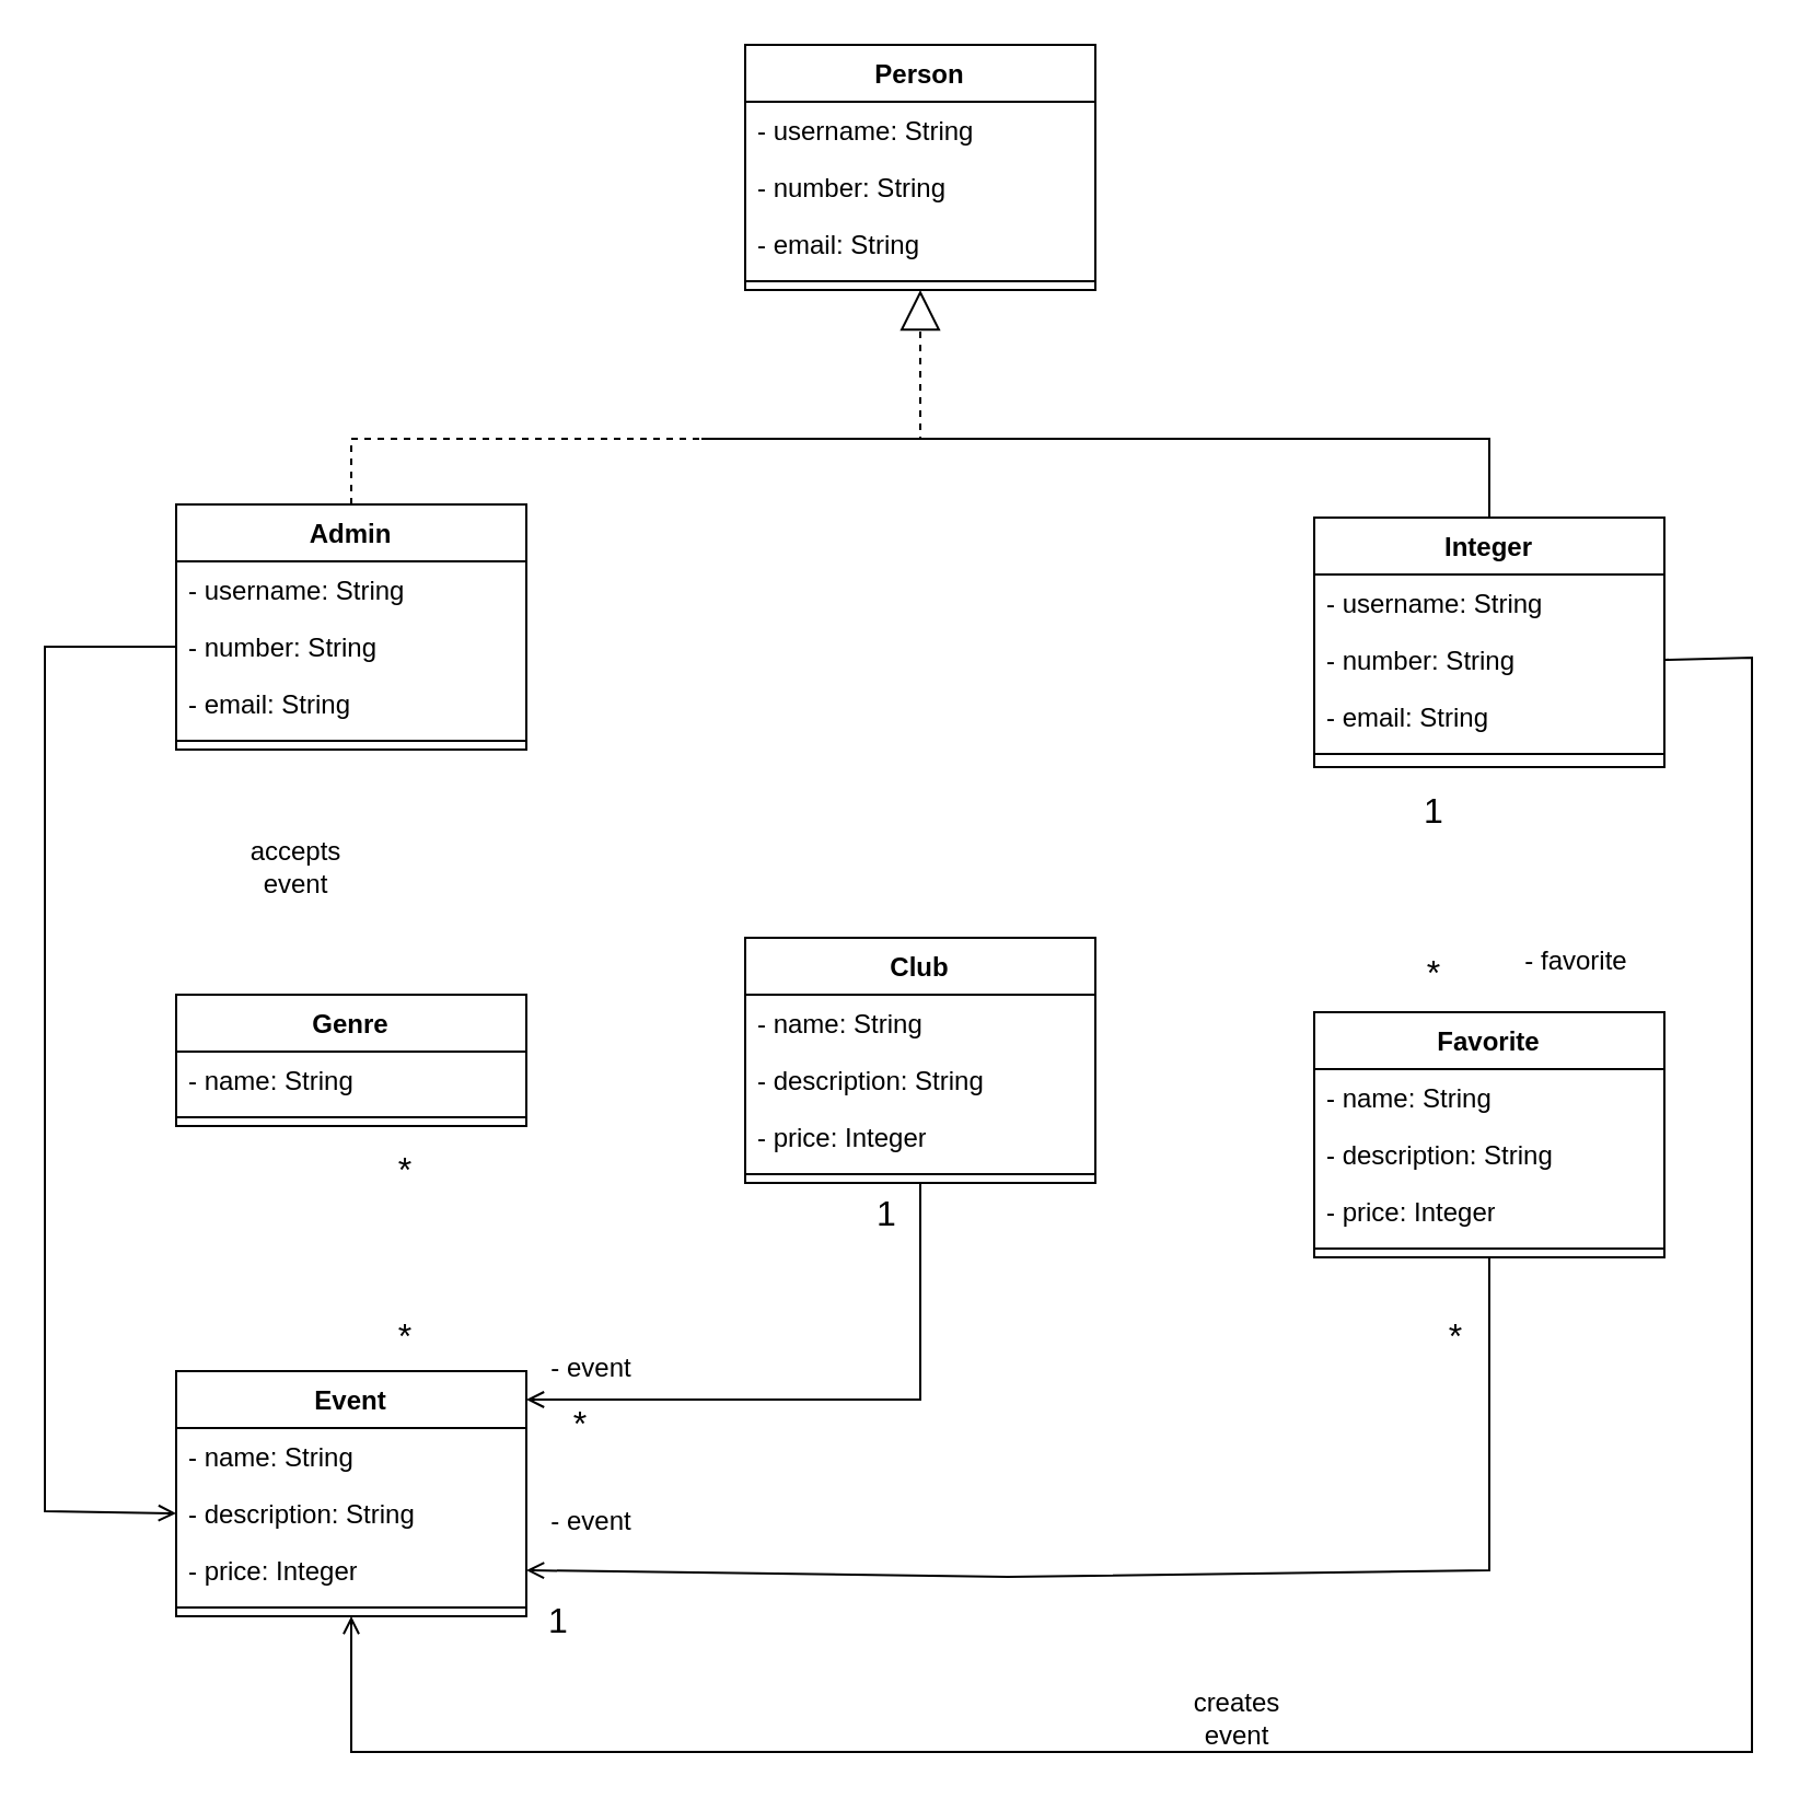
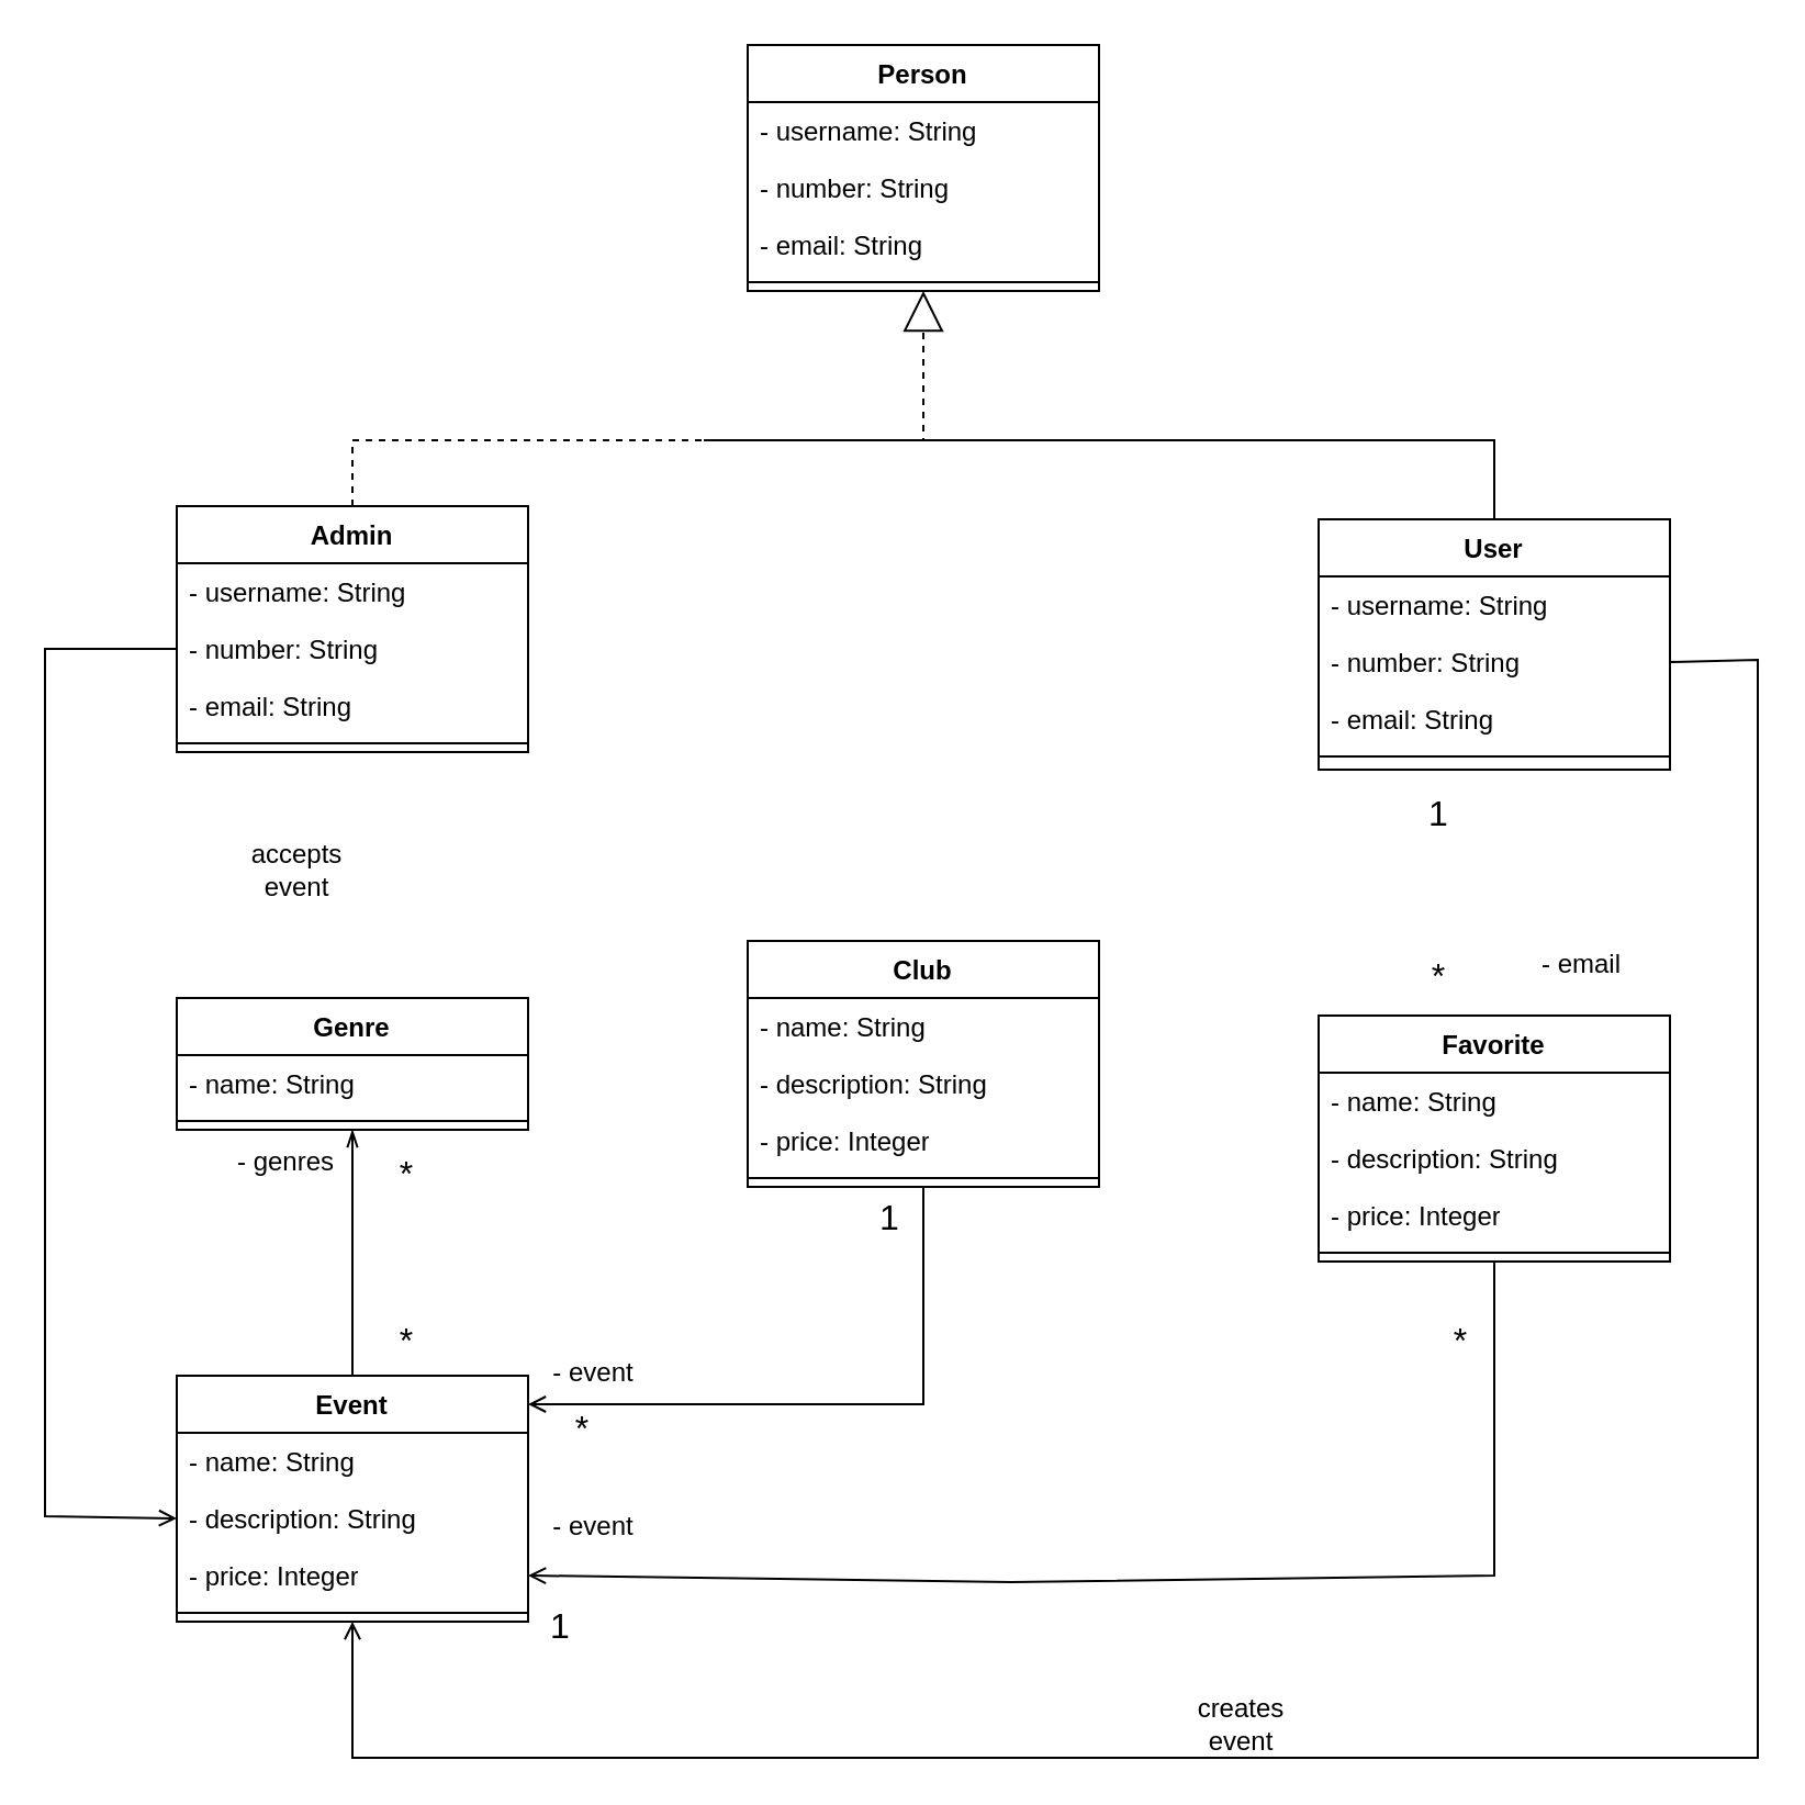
- <mxCell id="12" value="Integer" style="swimlane;fontStyle=1;align=center;verticalAlign=top;childLayout=stackLayout;horizontal=1;startSize=26;horizontalStack=0;resizeParent=1;resizeLast=0;collapsible=1;marginBottom=0;rounded=0;shadow=0;strokeWidth=1;" vertex="1" parent="1"><mxGeometry x="600" y="236" width="160" height="114" as="geometry"><mxRectangle x="230" y="140" width="160" height="26" as="alternateBounds" /></mxGeometry></mxCell>
+ <mxCell id="12" value="User" style="swimlane;fontStyle=1;align=center;verticalAlign=top;childLayout=stackLayout;horizontal=1;startSize=26;horizontalStack=0;resizeParent=1;resizeLast=0;collapsible=1;marginBottom=0;rounded=0;shadow=0;strokeWidth=1;" vertex="1" parent="1"><mxGeometry x="600" y="236" width="160" height="114" as="geometry"><mxRectangle x="230" y="140" width="160" height="26" as="alternateBounds" /></mxGeometry></mxCell>
- <mxCell id="55" value="- favorite" style="text;html=1;strokeColor=none;fillColor=none;align=center;verticalAlign=middle;whiteSpace=wrap;rounded=0;" vertex="1" parent="1"><mxGeometry x="690" y="424" width="60" height="30" as="geometry" /></mxCell>
+ <mxCell id="55" value="- email" style="text;html=1;strokeColor=none;fillColor=none;align=center;verticalAlign=middle;whiteSpace=wrap;rounded=0;" vertex="1" parent="1"><mxGeometry x="690" y="424" width="60" height="30" as="geometry" /></mxCell>
+ <mxCell id="50" value="- genres" style="text;html=1;strokeColor=none;fillColor=none;align=center;verticalAlign=middle;whiteSpace=wrap;rounded=0;" vertex="1" parent="1"><mxGeometry x="100" y="514" width="60" height="30" as="geometry" /></mxCell>
+ <mxCell id="27" value="" style="endArrow=openThin;html=1;rounded=0;exitX=0.5;exitY=0;exitDx=0;exitDy=0;entryX=0.5;entryY=1;entryDx=0;entryDy=0;endFill=0;" edge="1" parent="1" source="22" target="19"><mxGeometry width="50" height="50" relative="1" as="geometry"><mxPoint x="260" y="550" as="sourcePoint" /><mxPoint x="160.64" y="540.13" as="targetPoint" /></mxGeometry></mxCell>
